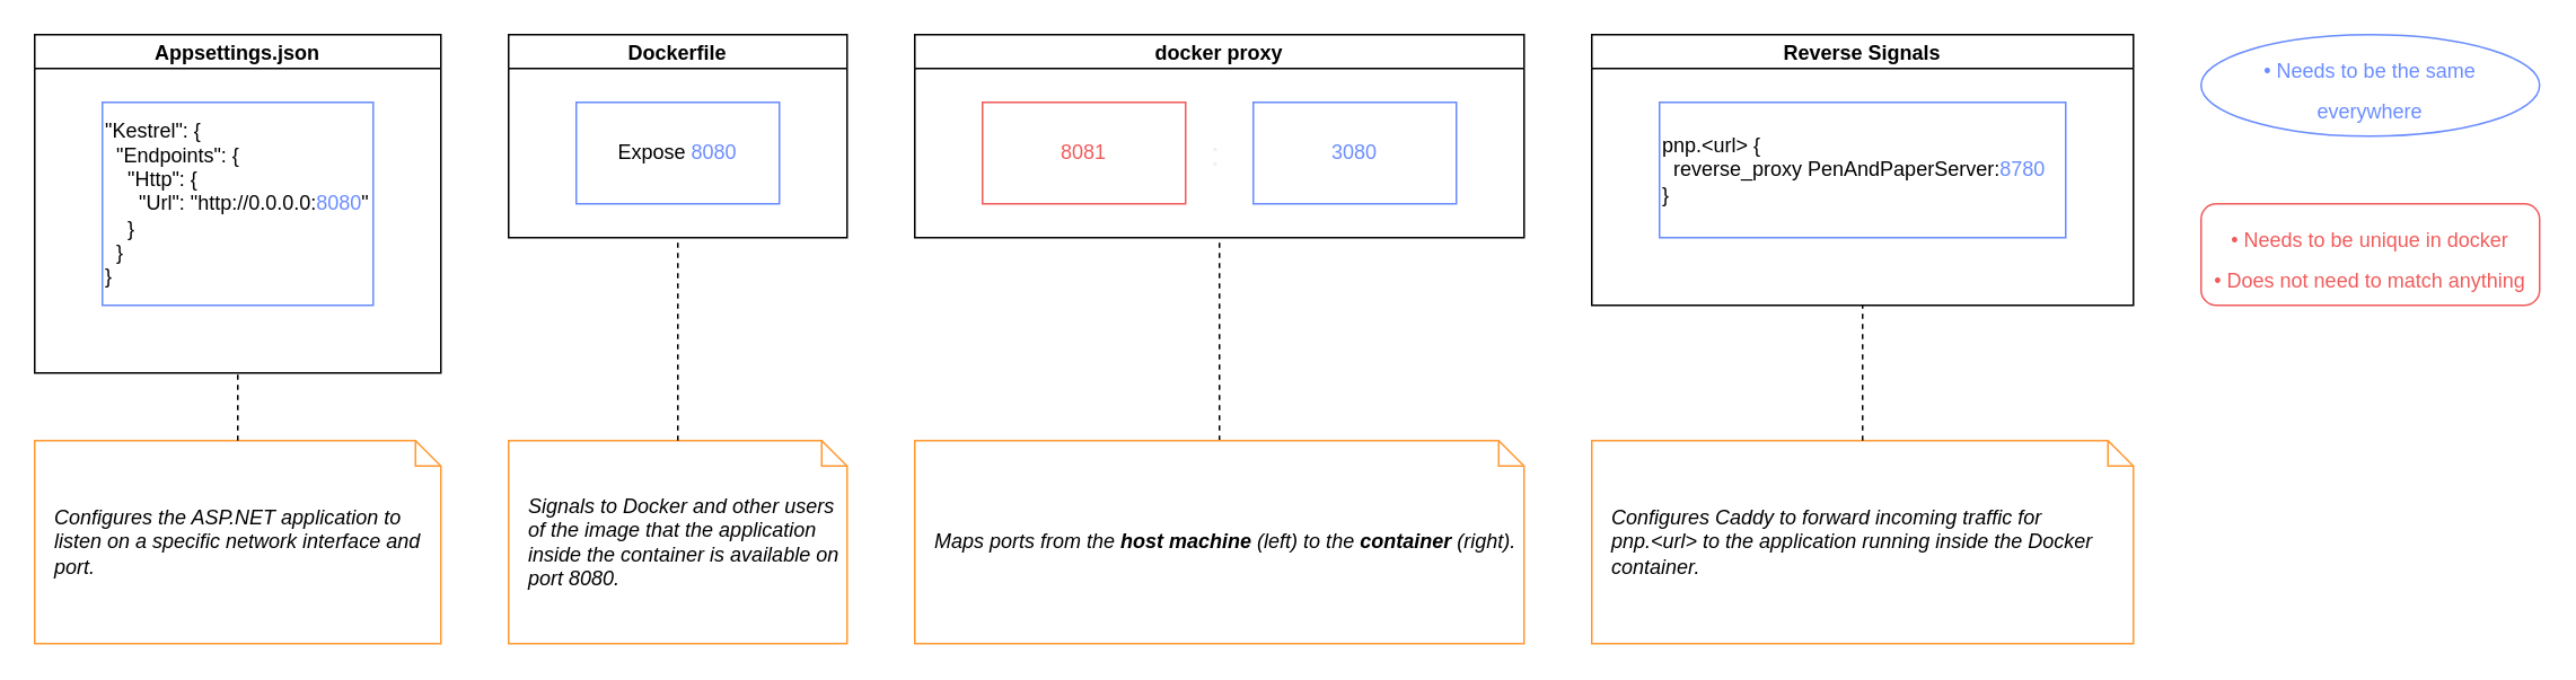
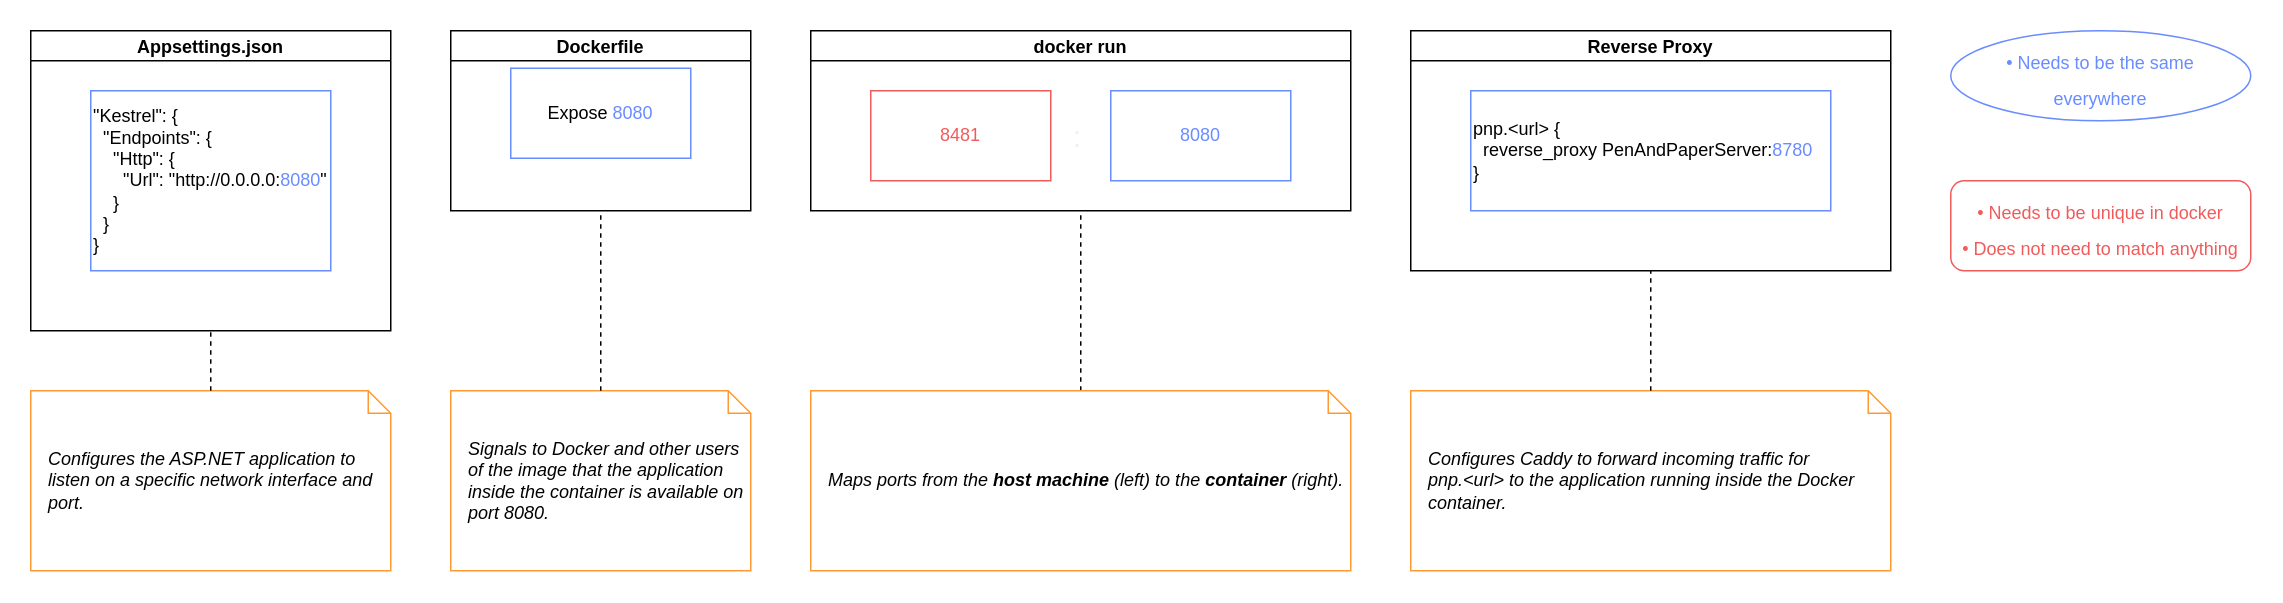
- <mxCell id="4" value="docker proxy" style="swimlane;startSize=20;horizontal=1;containerType=tree;" vertex="1" parent="1"><mxGeometry x="540" y="20" width="360" height="120" as="geometry" /></mxCell>
+ <mxCell id="4" value="docker run" style="swimlane;startSize=20;horizontal=1;containerType=tree;" vertex="1" parent="1"><mxGeometry x="540" y="20" width="360" height="120" as="geometry" /></mxCell>
- <mxCell id="8" value="Reverse Signals" style="swimlane;startSize=20;horizontal=1;containerType=tree;" vertex="1" parent="1"><mxGeometry x="940" y="20" width="320" height="160" as="geometry" /></mxCell>
+ <mxCell id="8" value="Reverse Proxy" style="swimlane;startSize=20;horizontal=1;containerType=tree;" vertex="1" parent="1"><mxGeometry x="940" y="20" width="320" height="160" as="geometry" /></mxCell>
- <mxCell id="3" value="Expose &lt;font color=&quot;#698cff&quot;&gt;8080&lt;/font&gt;" style="rounded=0;whiteSpace=wrap;html=1;strokeColor=#698CFF;" vertex="1" parent="2"><mxGeometry x="40" y="40" width="120" height="60" as="geometry" /></mxCell>
+ <mxCell id="3" value="Expose &lt;font color=&quot;#698cff&quot;&gt;8080&lt;/font&gt;" style="rounded=0;whiteSpace=wrap;html=1;strokeColor=#698CFF;" vertex="1" parent="2"><mxGeometry x="40" y="25" width="120" height="60" as="geometry" /></mxCell>
- <mxCell id="5" value="&lt;font color=&quot;#f05b5b&quot;&gt;8081&lt;/font&gt;" style="rounded=0;whiteSpace=wrap;html=1;strokeColor=#F05B5B;" vertex="1" parent="4"><mxGeometry x="40" y="40" width="120" height="60" as="geometry" /></mxCell>
+ <mxCell id="5" value="&lt;font color=&quot;#f05b5b&quot;&gt;8481&lt;/font&gt;" style="rounded=0;whiteSpace=wrap;html=1;strokeColor=#F05B5B;" vertex="1" parent="4"><mxGeometry x="40" y="40" width="120" height="60" as="geometry" /></mxCell>
- <mxCell id="6" value="&lt;font color=&quot;#698cff&quot;&gt;3080&lt;/font&gt;" style="rounded=0;whiteSpace=wrap;html=1;strokeColor=#698CFF;" vertex="1" parent="4"><mxGeometry x="200" y="40" width="120" height="60" as="geometry" /></mxCell>
+ <mxCell id="6" value="&lt;font color=&quot;#698cff&quot;&gt;8080&lt;/font&gt;" style="rounded=0;whiteSpace=wrap;html=1;strokeColor=#698CFF;" vertex="1" parent="4"><mxGeometry x="200" y="40" width="120" height="60" as="geometry" /></mxCell>
